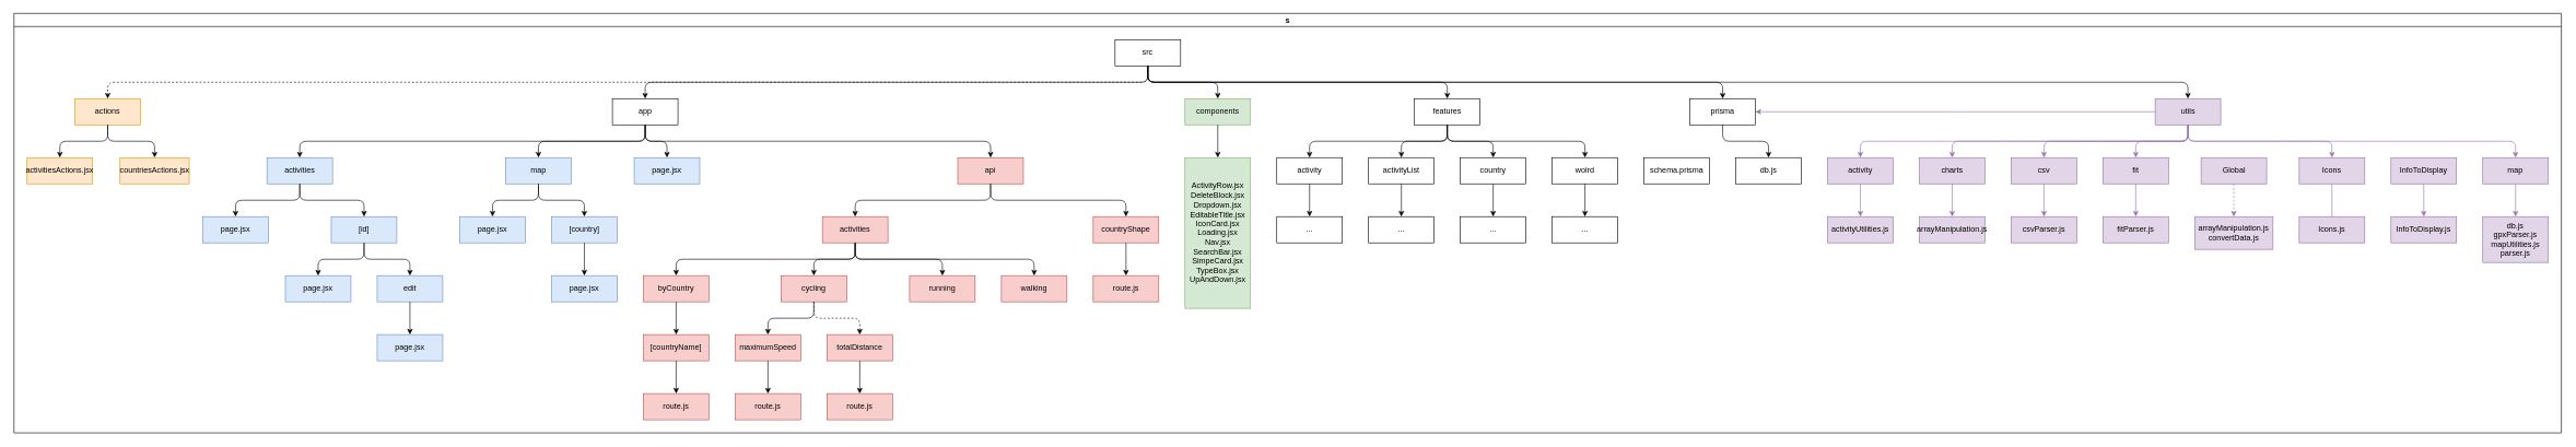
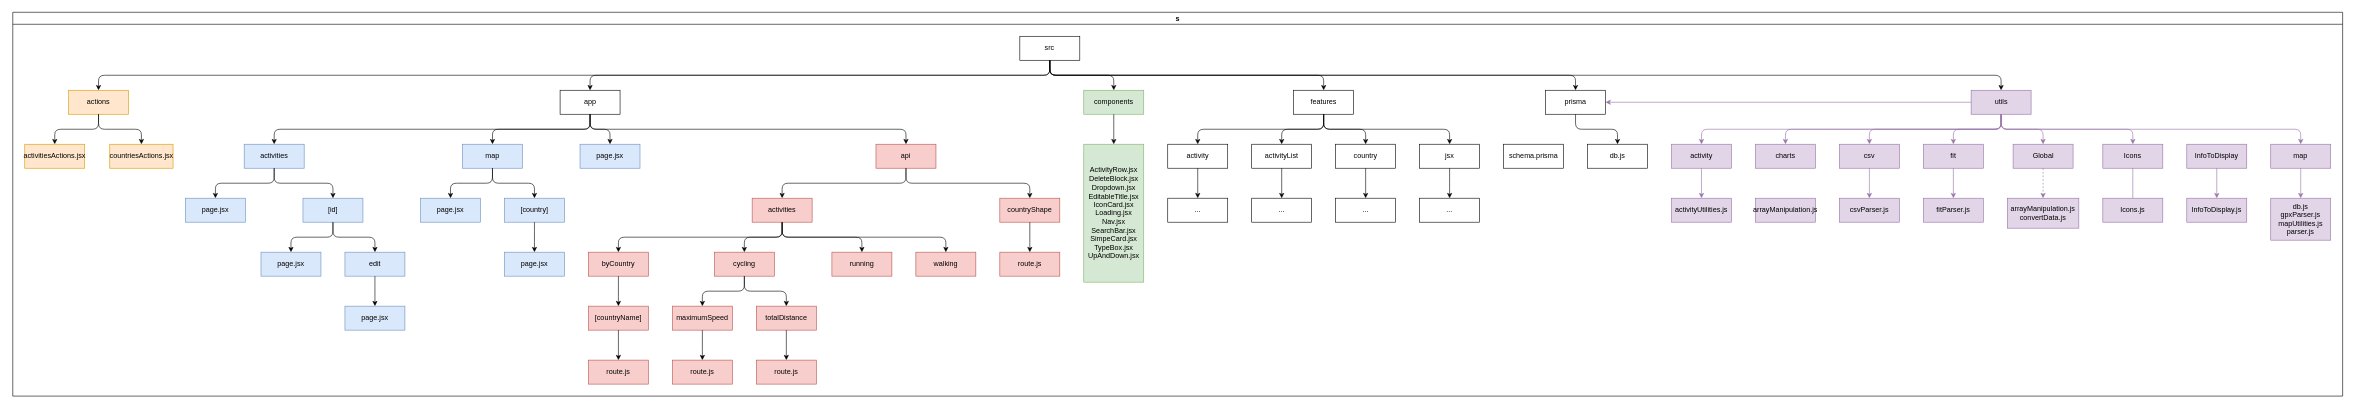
- <mxCell id="5" value="" style="edgeStyle=elbowEdgeStyle;elbow=vertical;html=1;rounded=1;curved=0;sourcePerimeterSpacing=0;targetPerimeterSpacing=0;startSize=6;endSize=6;dashed=1;" edge="1" parent="2" source="3" target="4"><mxGeometry relative="1" as="geometry" /></mxCell>
+ <mxCell id="5" value="" style="edgeStyle=elbowEdgeStyle;elbow=vertical;html=1;rounded=1;curved=0;sourcePerimeterSpacing=0;targetPerimeterSpacing=0;startSize=6;endSize=6;" edge="1" parent="2" source="3" target="4"><mxGeometry relative="1" as="geometry" /></mxCell>
+ <mxCell id="82" value="" style="edgeStyle=elbowEdgeStyle;elbow=vertical;html=1;rounded=1;curved=0;sourcePerimeterSpacing=0;targetPerimeterSpacing=0;startSize=6;endSize=6;fillColor=#e1d5e7;strokeColor=#9673a6;" edge="1" target="83" source="15" parent="2"><mxGeometry relative="1" as="geometry"><mxPoint x="-10986.78" y="380" as="sourcePoint" /></mxGeometry></mxCell>
- <mxCell id="114" value="wolrd" style="whiteSpace=wrap;html=1;" vertex="1" parent="2"><mxGeometry x="2345.9" y="220" width="100" height="40" as="geometry" /></mxCell>
+ <mxCell id="114" value="jsx" style="whiteSpace=wrap;html=1;" vertex="1" parent="2"><mxGeometry x="2345.9" y="220" width="100" height="40" as="geometry" /></mxCell>
- <mxCell id="90" value="" style="edgeStyle=elbowEdgeStyle;elbow=vertical;html=1;rounded=1;curved=0;sourcePerimeterSpacing=0;targetPerimeterSpacing=0;startSize=6;endSize=6;fillColor=#e1d5e7;strokeColor=#9673a6;" edge="1" target="91" source="77" parent="2"><mxGeometry relative="1" as="geometry"><mxPoint x="-5734.98" y="380" as="sourcePoint" /></mxGeometry></mxCell>
- <mxCell id="64" value="" style="edgeStyle=elbowEdgeStyle;elbow=vertical;html=1;rounded=1;curved=0;sourcePerimeterSpacing=0;targetPerimeterSpacing=0;startSize=6;endSize=6;dashed=1;" edge="1" target="65" source="57" parent="2"><mxGeometry relative="1" as="geometry"><mxPoint x="-21291.055" y="650" as="sourcePoint" /></mxGeometry></mxCell>
+ <mxCell id="64" value="" style="edgeStyle=elbowEdgeStyle;elbow=vertical;html=1;rounded=1;curved=0;sourcePerimeterSpacing=0;targetPerimeterSpacing=0;startSize=6;endSize=6;" edge="1" target="65" source="57" parent="2"><mxGeometry relative="1" as="geometry"><mxPoint x="-21291.055" y="650" as="sourcePoint" /></mxGeometry></mxCell>
